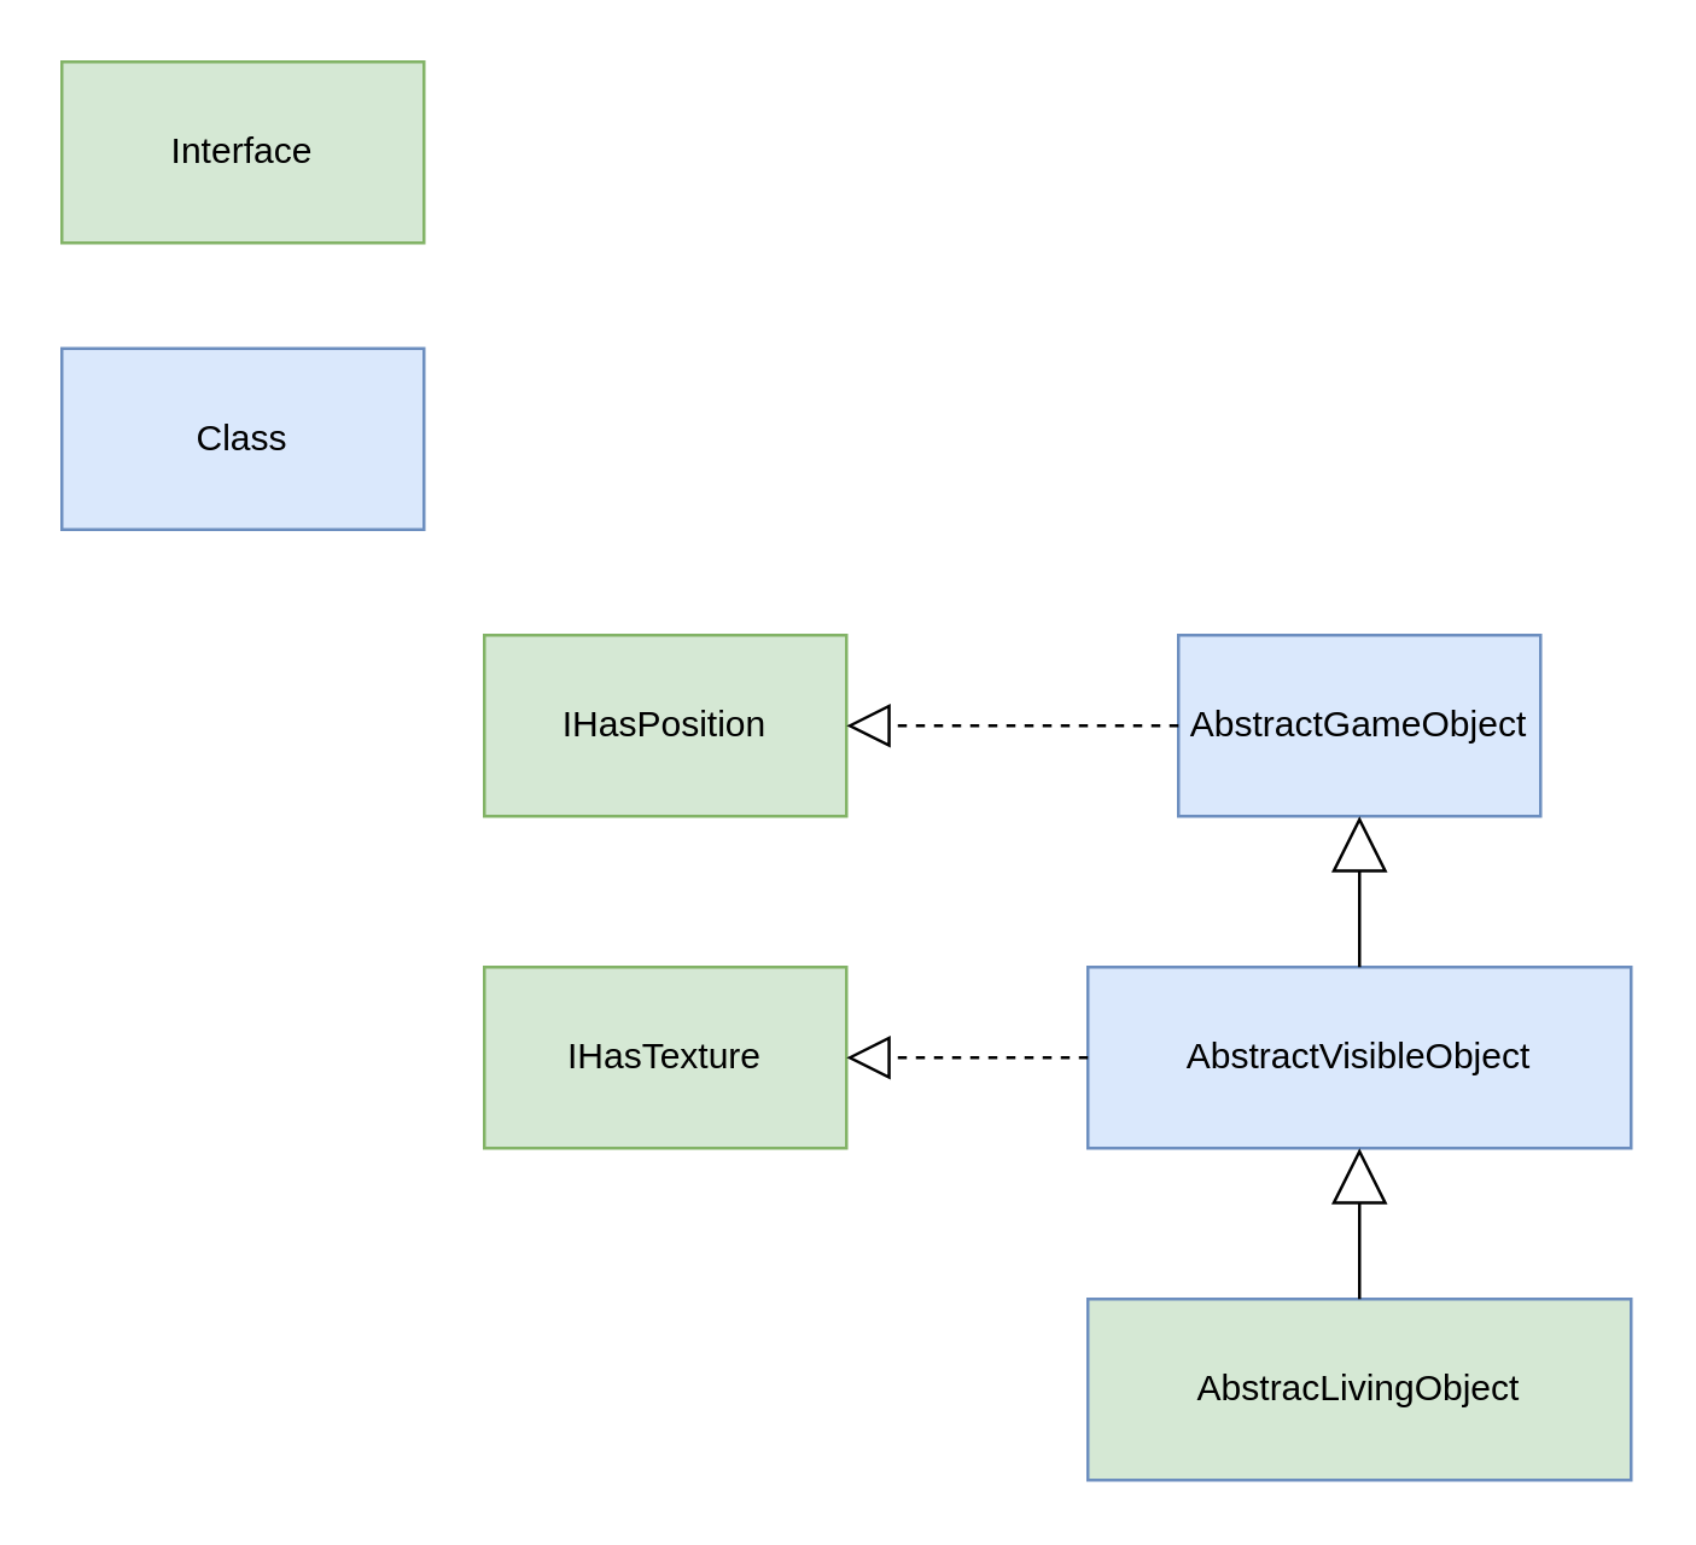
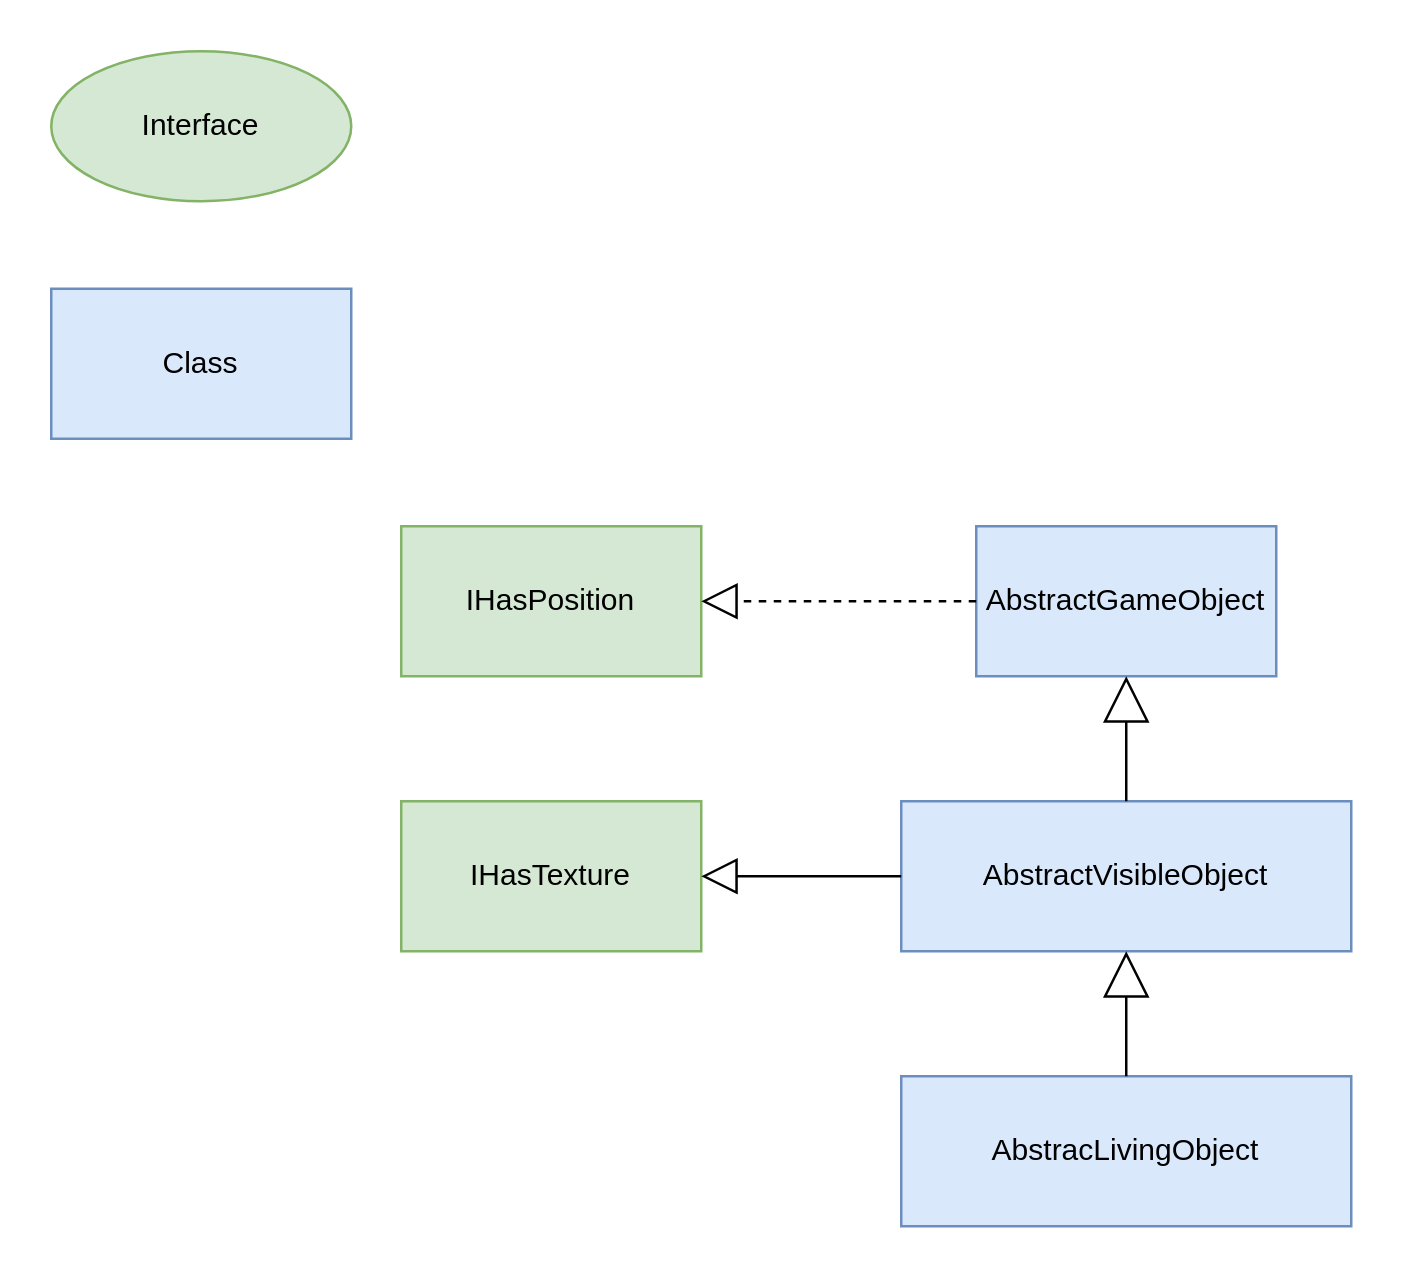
- <mxCell id="2" value="Interface" style="rounded=0;whiteSpace=wrap;html=1;fillColor=#d5e8d4;strokeColor=#82b366;" vertex="1" parent="1"><mxGeometry x="20" y="20" width="120" height="60" as="geometry" /></mxCell>
+ <mxCell id="2" value="Interface" style="ellipse;whiteSpace=wrap;html=1;fillColor=#d5e8d4;strokeColor=#82b366;" vertex="1" parent="1"><mxGeometry x="20" y="20" width="120" height="60" as="geometry" /></mxCell>
- <mxCell id="12" value="" style="endArrow=block;dashed=1;endFill=0;endSize=12;html=1;entryX=1;entryY=0.5;entryDx=0;entryDy=0;exitX=0;exitY=0.5;exitDx=0;exitDy=0;" edge="1" parent="1" source="8" target="5"><mxGeometry width="160" relative="1" as="geometry"><mxPoint x="400" y="250" as="sourcePoint" /><mxPoint x="290" y="250" as="targetPoint" /></mxGeometry></mxCell>
+ <mxCell id="12" value="" style="endArrow=block;dashed=0;endFill=0;endSize=12;html=1;entryX=1;entryY=0.5;entryDx=0;entryDy=0;exitX=0;exitY=0.5;exitDx=0;exitDy=0;" edge="1" parent="1" source="8" target="5"><mxGeometry width="160" relative="1" as="geometry"><mxPoint x="400" y="250" as="sourcePoint" /><mxPoint x="290" y="250" as="targetPoint" /></mxGeometry></mxCell>
- <mxCell id="10" value="AbstracLivingObject" style="rounded=0;whiteSpace=wrap;html=1;fillColor=#d5e8d4;strokeColor=#6c8ebf;" vertex="1" parent="1"><mxGeometry x="360" y="430" width="180" height="60" as="geometry" /></mxCell>
+ <mxCell id="10" value="AbstracLivingObject" style="rounded=0;whiteSpace=wrap;html=1;fillColor=#dae8fc;strokeColor=#6c8ebf;" vertex="1" parent="1"><mxGeometry x="360" y="430" width="180" height="60" as="geometry" /></mxCell>
